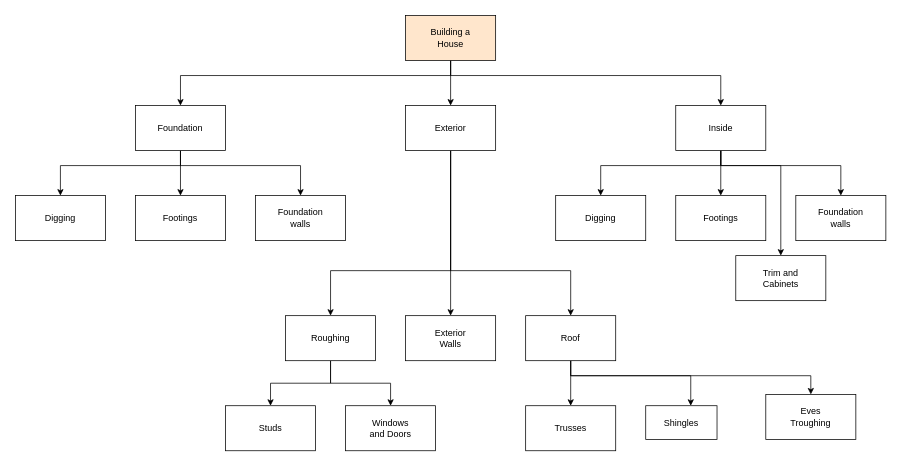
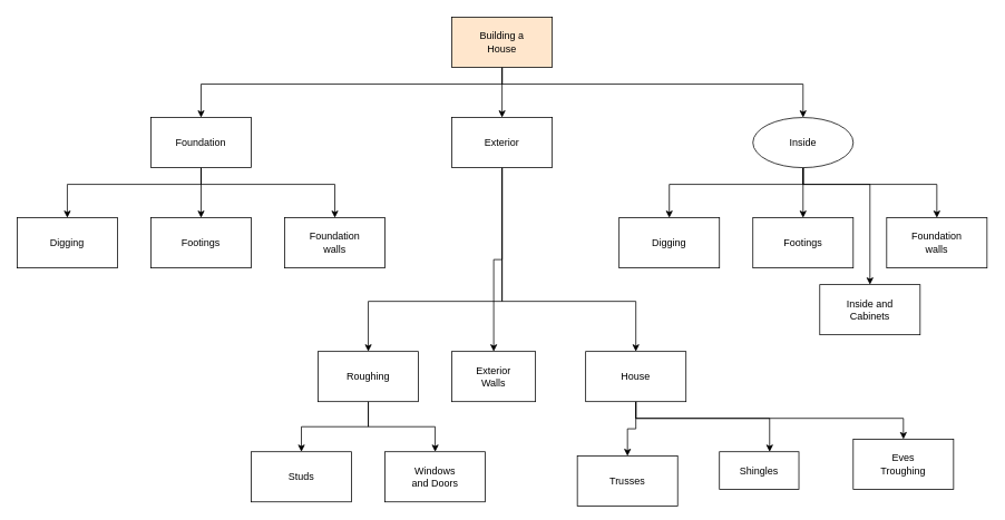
- <mxCell id="18" value="Inside" style="rounded=0;whiteSpace=wrap;html=1;" vertex="1" parent="1"><mxGeometry x="900" y="140" width="120" height="60" as="geometry" /></mxCell>
+ <mxCell id="18" value="Inside" style="ellipse;whiteSpace=wrap;html=1;" vertex="1" parent="1"><mxGeometry x="900" y="140" width="120" height="60" as="geometry" /></mxCell>
- <mxCell id="38" value="Trim and&lt;br&gt;Cabinets" style="rounded=0;whiteSpace=wrap;html=1;" vertex="1" parent="1"><mxGeometry x="980" y="340" width="120" height="60" as="geometry" /></mxCell>
+ <mxCell id="38" value="Inside and&lt;br&gt;Cabinets" style="rounded=0;whiteSpace=wrap;html=1;" vertex="1" parent="1"><mxGeometry x="980" y="340" width="120" height="60" as="geometry" /></mxCell>
- <mxCell id="25" value="Exterior&lt;br&gt;Walls" style="rounded=0;whiteSpace=wrap;html=1;" vertex="1" parent="1"><mxGeometry x="540" y="420" width="120" height="60" as="geometry" /></mxCell>
+ <mxCell id="25" value="Exterior&lt;br&gt;Walls" style="rounded=0;whiteSpace=wrap;html=1;" vertex="1" parent="1"><mxGeometry x="540" y="420" width="100" height="60" as="geometry" /></mxCell>
- <mxCell id="32" value="Roof" style="rounded=0;whiteSpace=wrap;html=1;" vertex="1" parent="1"><mxGeometry x="700" y="420" width="120" height="60" as="geometry" /></mxCell>
+ <mxCell id="32" value="House" style="rounded=0;whiteSpace=wrap;html=1;" vertex="1" parent="1"><mxGeometry x="700" y="420" width="120" height="60" as="geometry" /></mxCell>
- <mxCell id="34" value="Trusses" style="rounded=0;whiteSpace=wrap;html=1;" vertex="1" parent="1"><mxGeometry x="700" y="540" width="120" height="60" as="geometry" /></mxCell>
+ <mxCell id="34" value="Trusses" style="rounded=0;whiteSpace=wrap;html=1;" vertex="1" parent="1"><mxGeometry x="690" y="545" width="120" height="60" as="geometry" /></mxCell>
